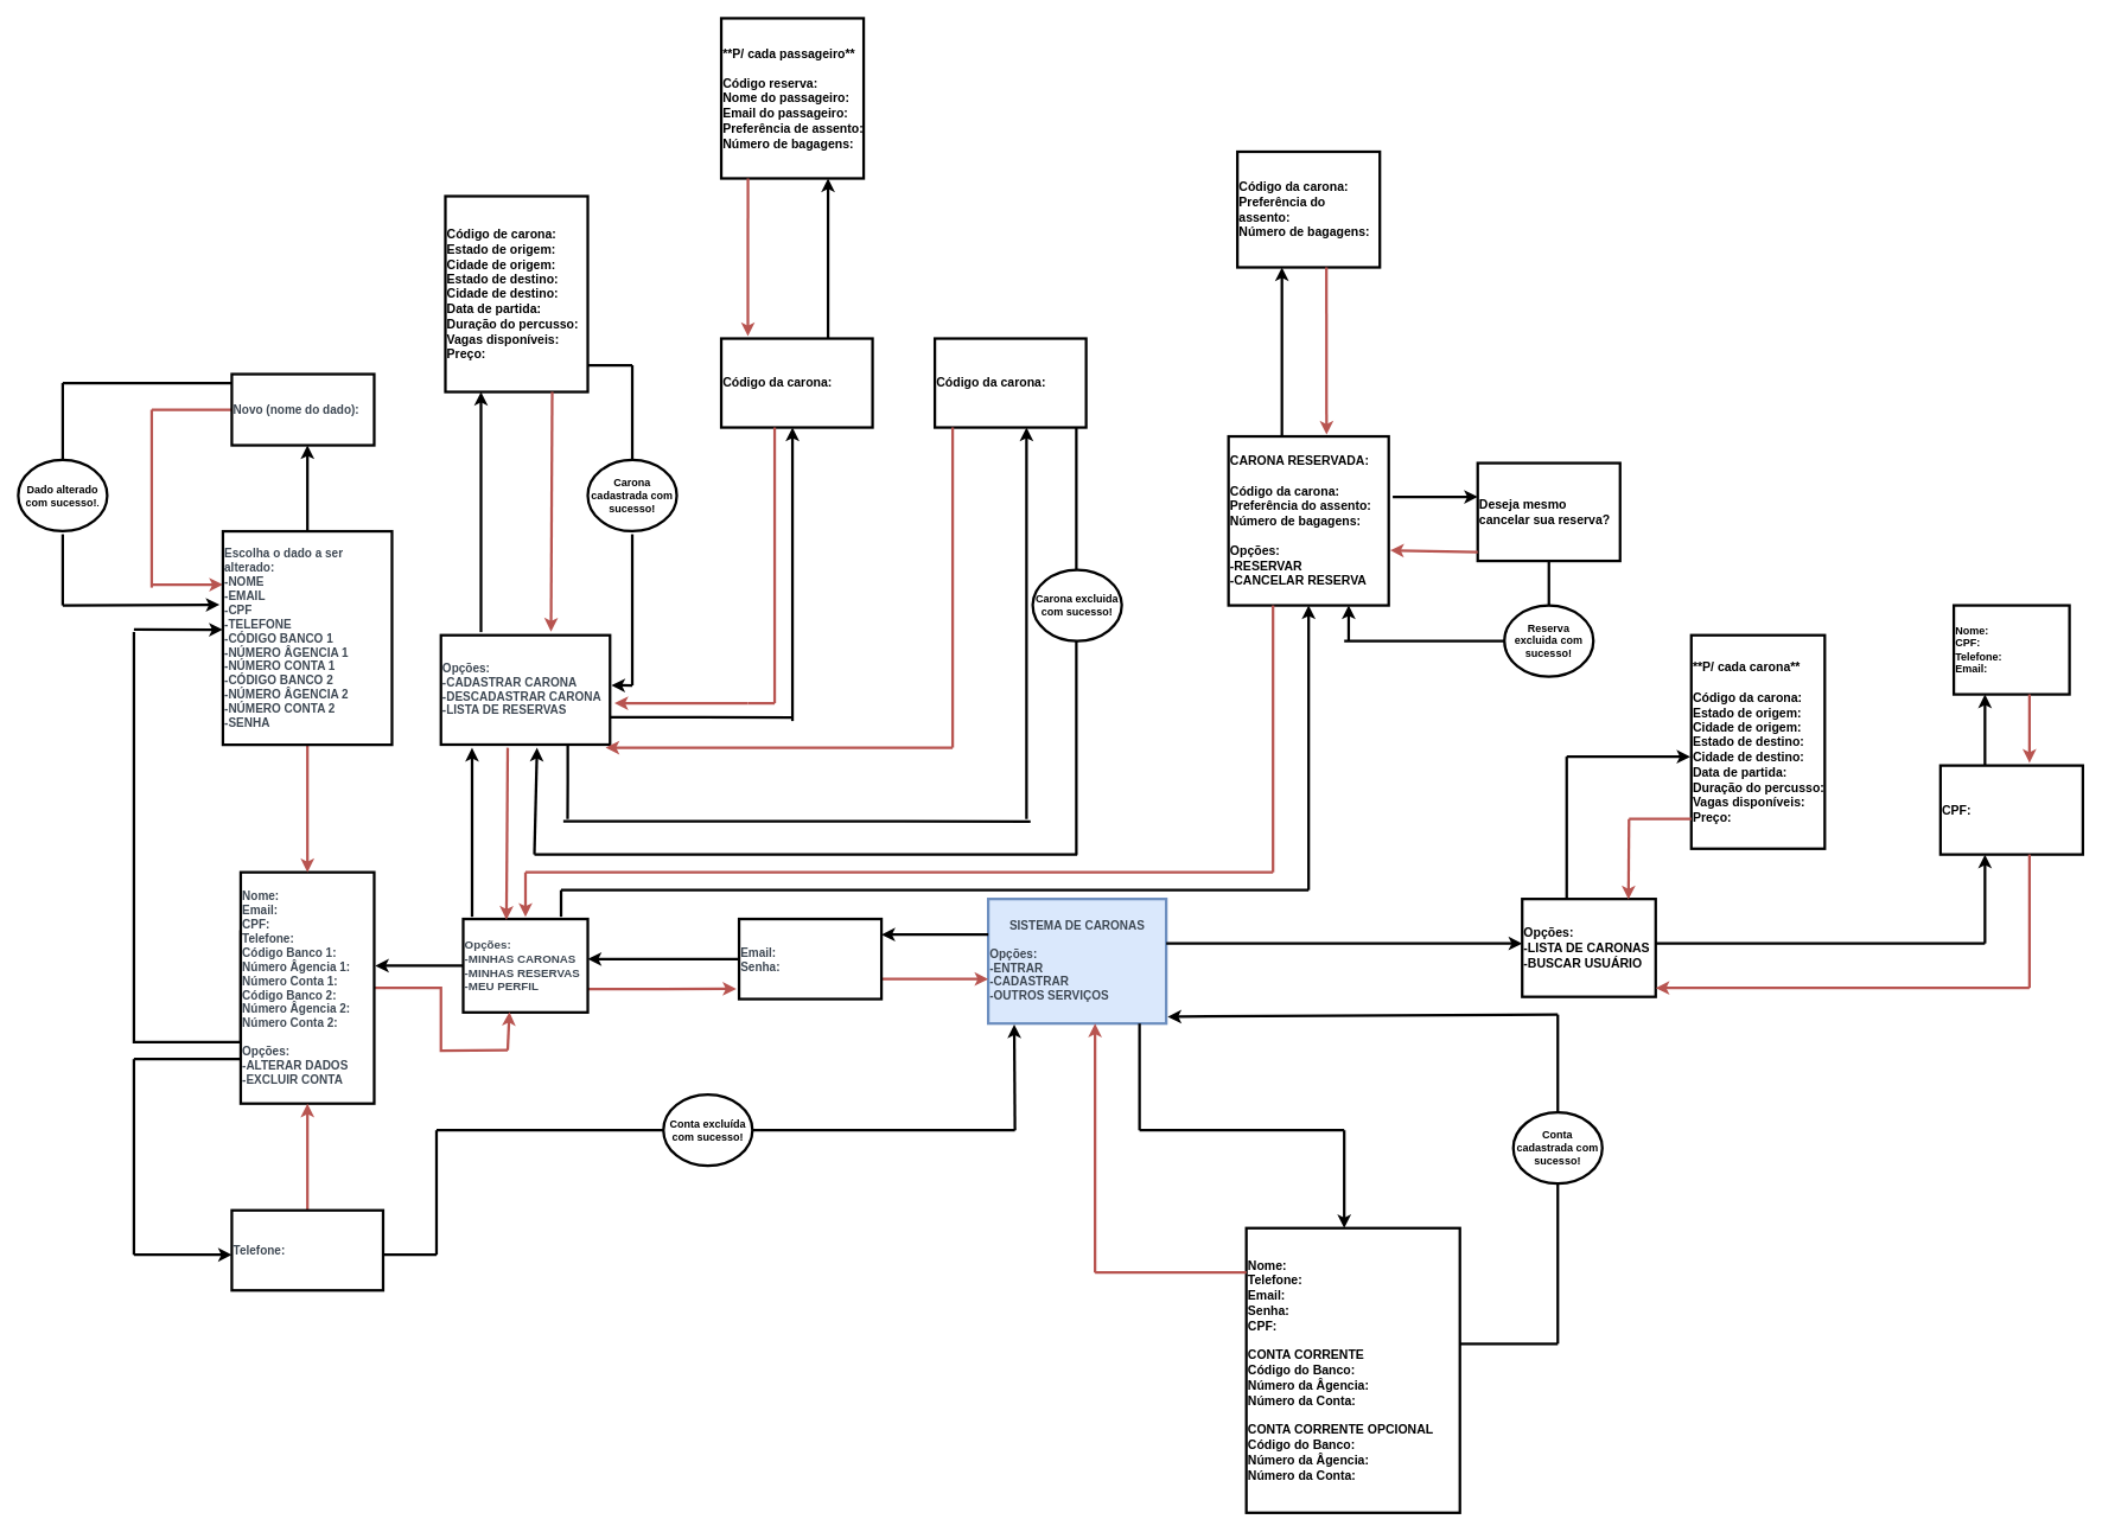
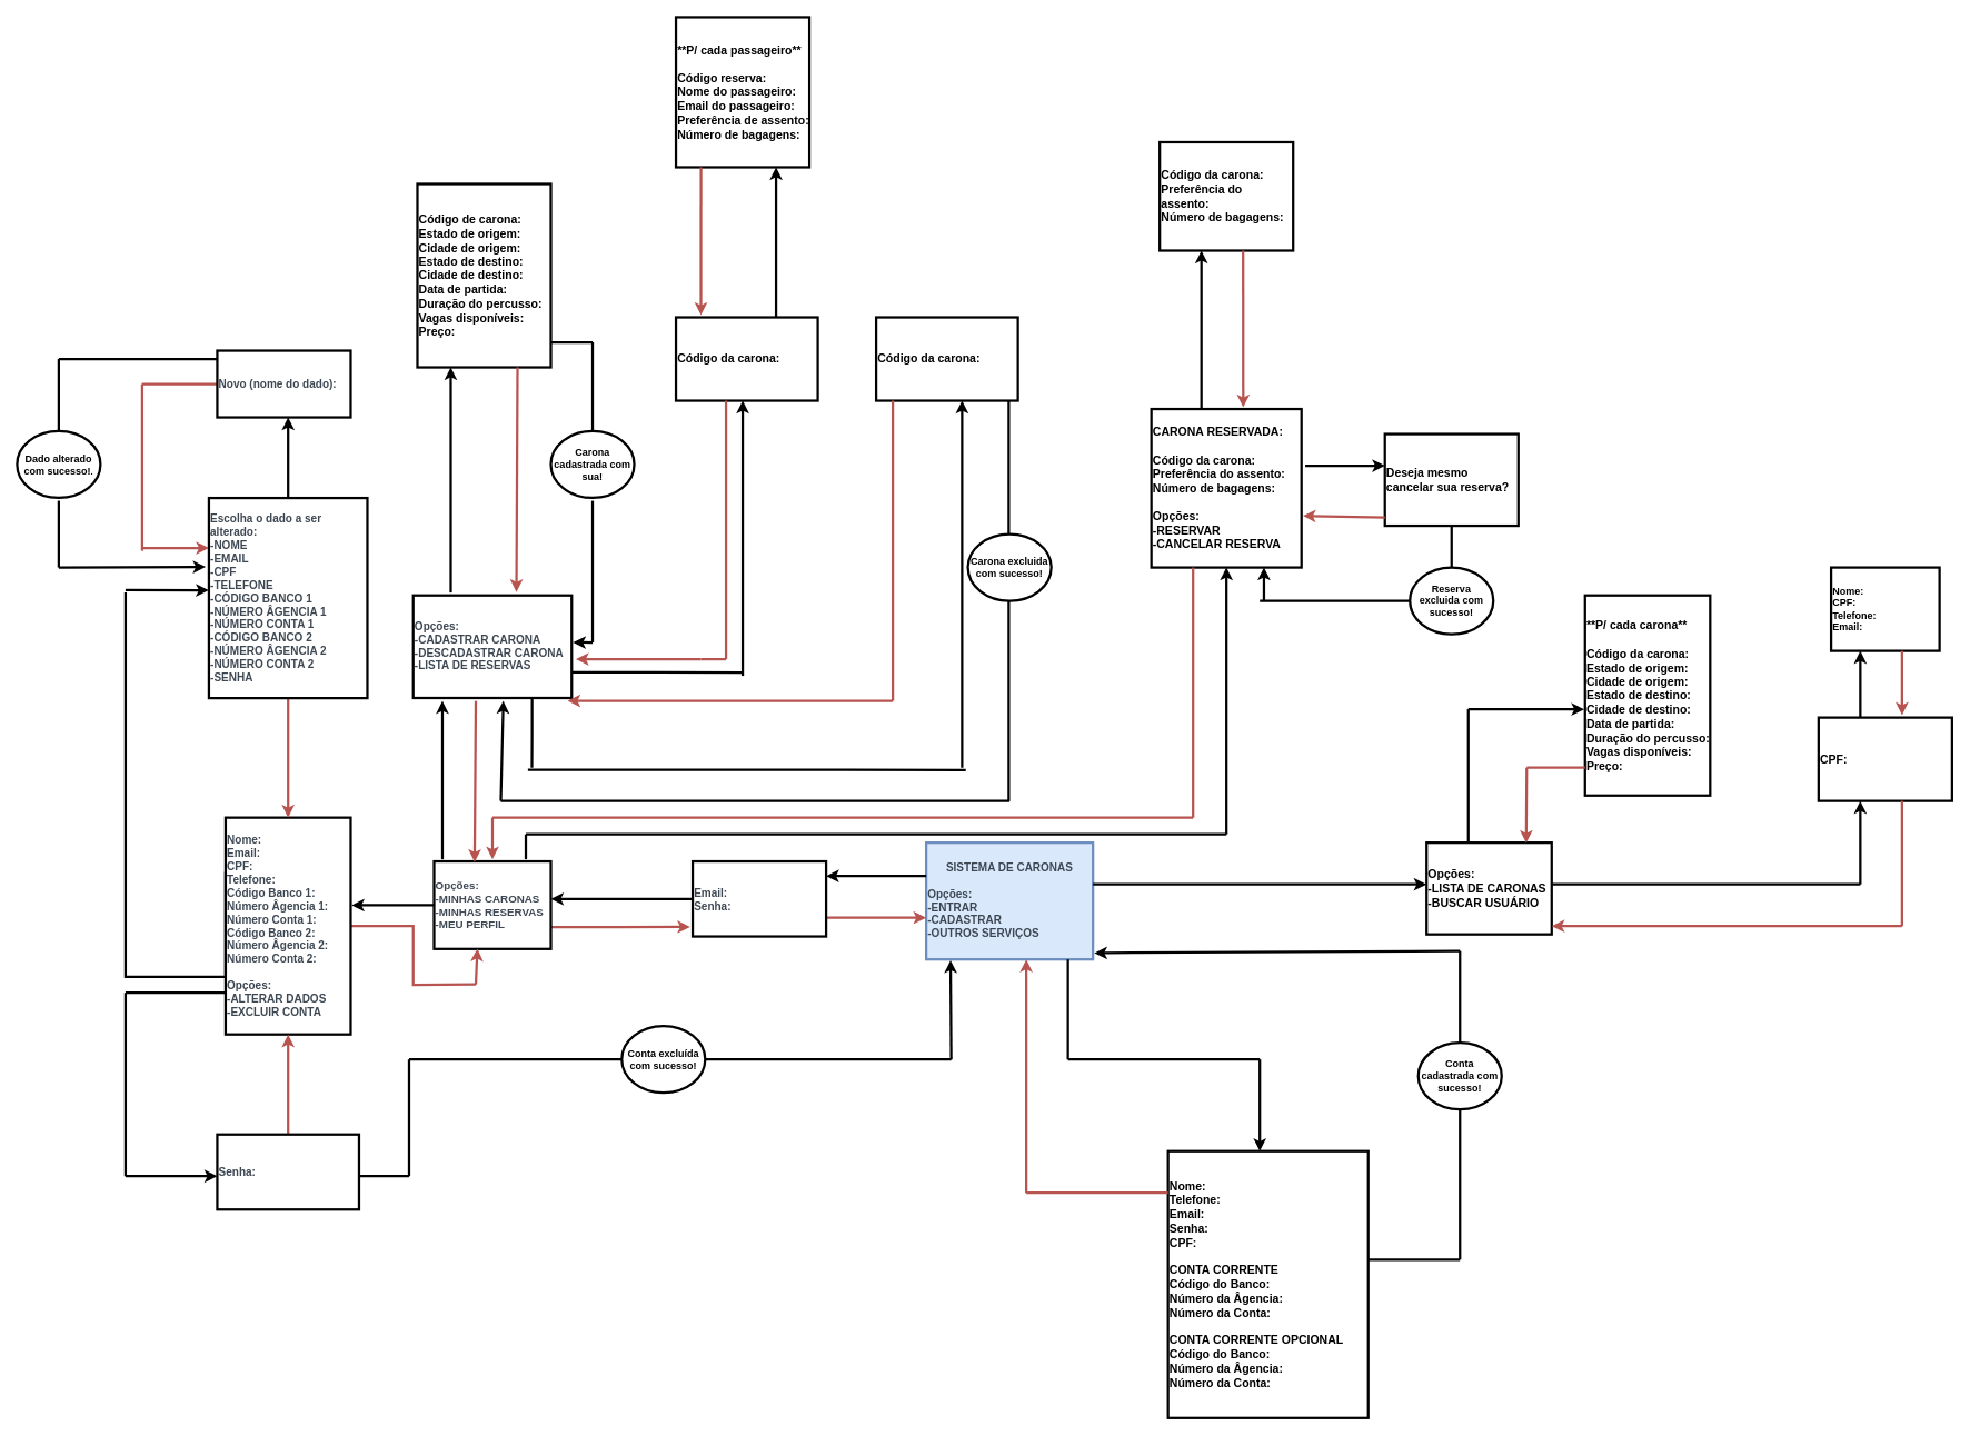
- <mxCell id="44" value="&lt;b&gt;Carona cadastrada com sucesso!&lt;br&gt;&lt;/b&gt;" style="ellipse;whiteSpace=wrap;html=1;strokeWidth=3;align=center;" parent="1" vertex="1"><mxGeometry x="660" y="516.5" width="100" height="80" as="geometry" /></mxCell>
+ <mxCell id="44" value="&lt;b&gt;Carona cadastrada com sua!&lt;br&gt;&lt;/b&gt;" style="ellipse;whiteSpace=wrap;html=1;strokeWidth=3;align=center;" parent="1" vertex="1"><mxGeometry x="660" y="516.5" width="100" height="80" as="geometry" /></mxCell>
- <mxCell id="22" value="&lt;span&gt;&lt;b&gt;&lt;span style=&quot;font-size: 13.333px ; color: rgb(61 , 71 , 82)&quot;&gt;Telefone&lt;/span&gt;&lt;span style=&quot;font-size: 13.333px ; color: rgb(61 , 71 , 82)&quot;&gt;:&lt;/span&gt;&lt;/b&gt;&lt;/span&gt;" style="rounded=0;whiteSpace=wrap;html=1;strokeWidth=3;align=left;" parent="1" vertex="1"><mxGeometry x="260" y="1360" width="170" height="90" as="geometry" /></mxCell>
+ <mxCell id="22" value="&lt;span&gt;&lt;b&gt;&lt;span style=&quot;font-size: 13.333px ; color: rgb(61 , 71 , 82)&quot;&gt;Senha&lt;/span&gt;&lt;span style=&quot;font-size: 13.333px ; color: rgb(61 , 71 , 82)&quot;&gt;:&lt;/span&gt;&lt;/b&gt;&lt;/span&gt;" style="rounded=0;whiteSpace=wrap;html=1;strokeWidth=3;align=left;" parent="1" vertex="1"><mxGeometry x="260" y="1360" width="170" height="90" as="geometry" /></mxCell>
